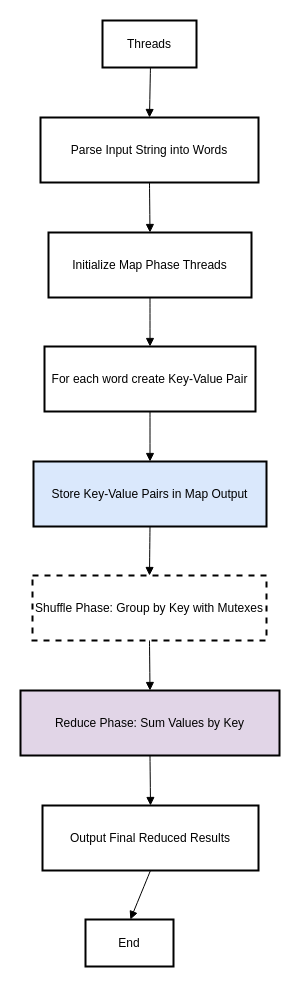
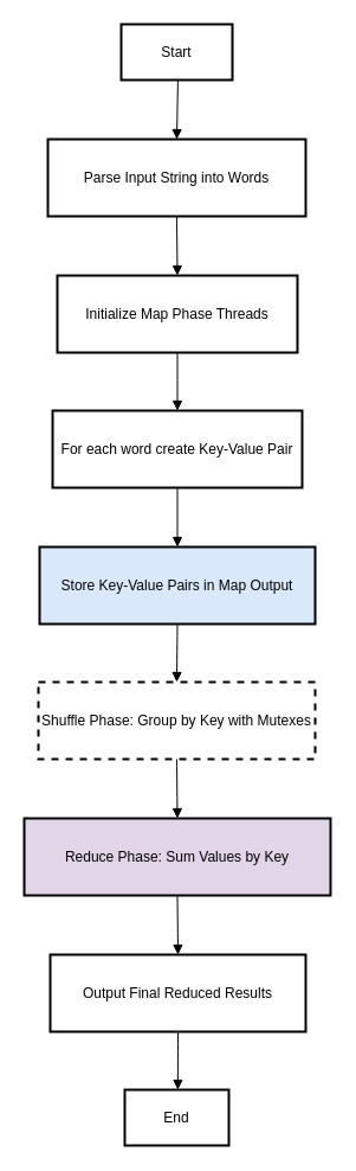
- <mxCell id="2" value="Threads" style="whiteSpace=wrap;strokeWidth=2;" vertex="1" parent="1"><mxGeometry x="102" y="20" width="94" height="47" as="geometry" /></mxCell>
+ <mxCell id="2" value="Start" style="whiteSpace=wrap;strokeWidth=2;" vertex="1" parent="1"><mxGeometry x="102" y="20" width="94" height="47" as="geometry" /></mxCell>
- <mxCell id="10" value="End" style="whiteSpace=wrap;strokeWidth=2;" vertex="1" parent="1"><mxGeometry x="85" y="919" width="88" height="47" as="geometry" /></mxCell>
+ <mxCell id="10" value="End" style="whiteSpace=wrap;strokeWidth=2;" vertex="1" parent="1"><mxGeometry x="105" y="919" width="88" height="47" as="geometry" /></mxCell>
